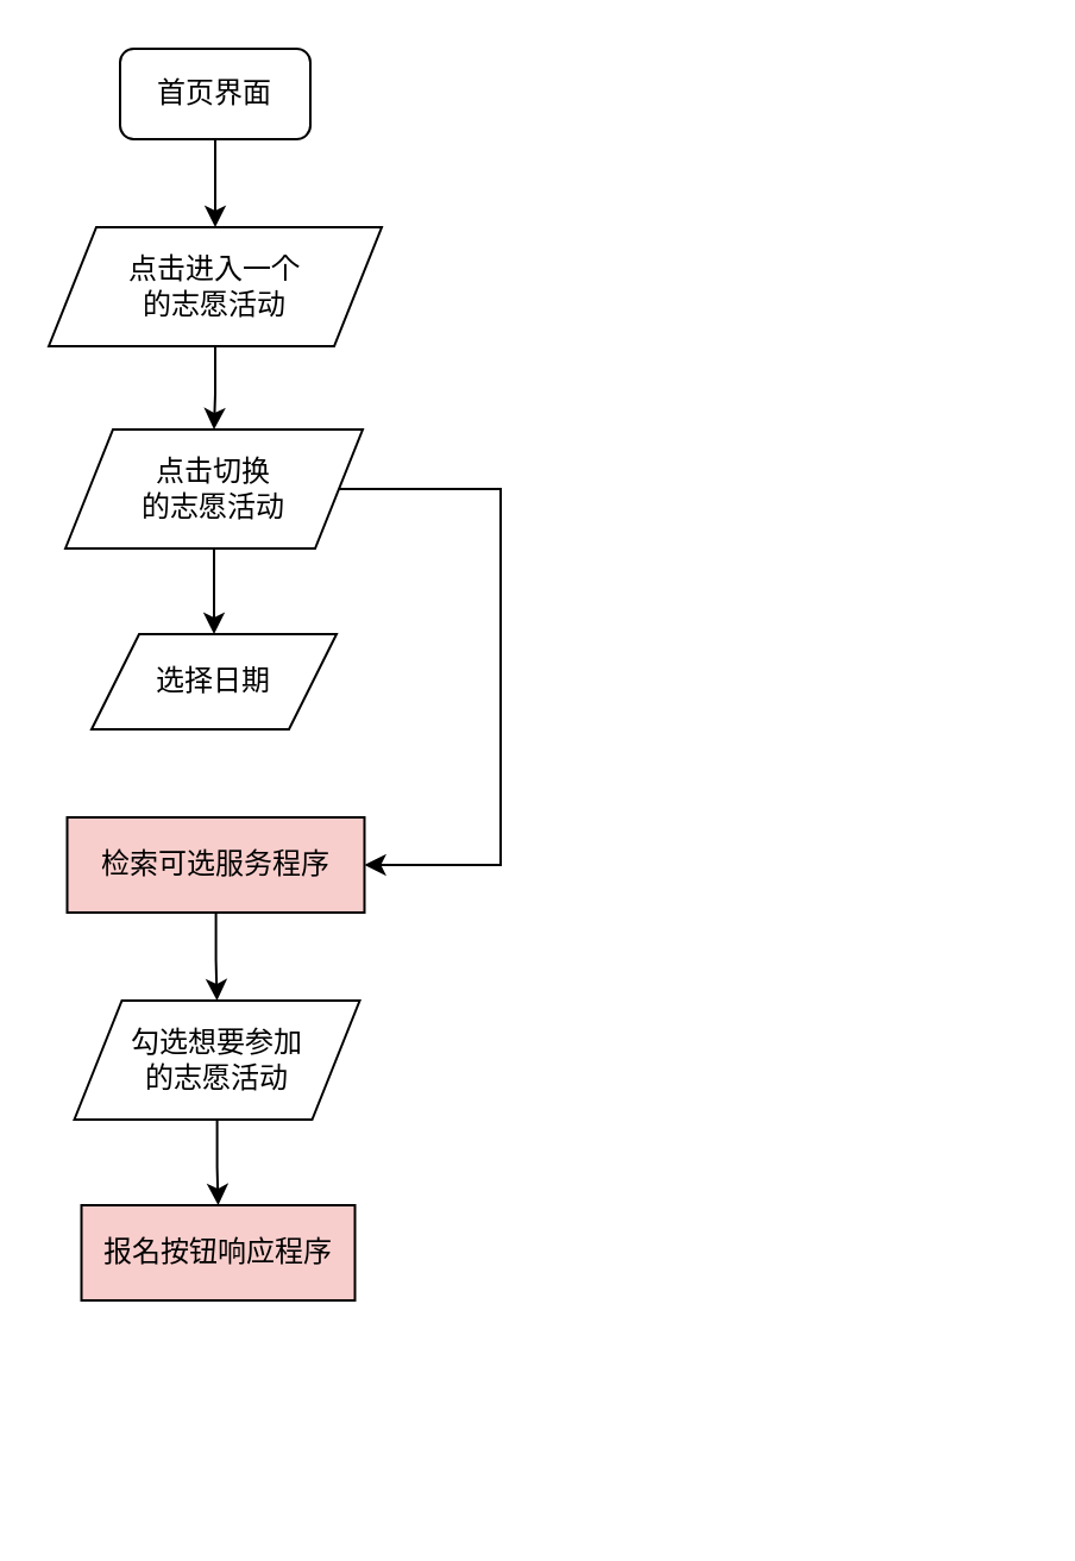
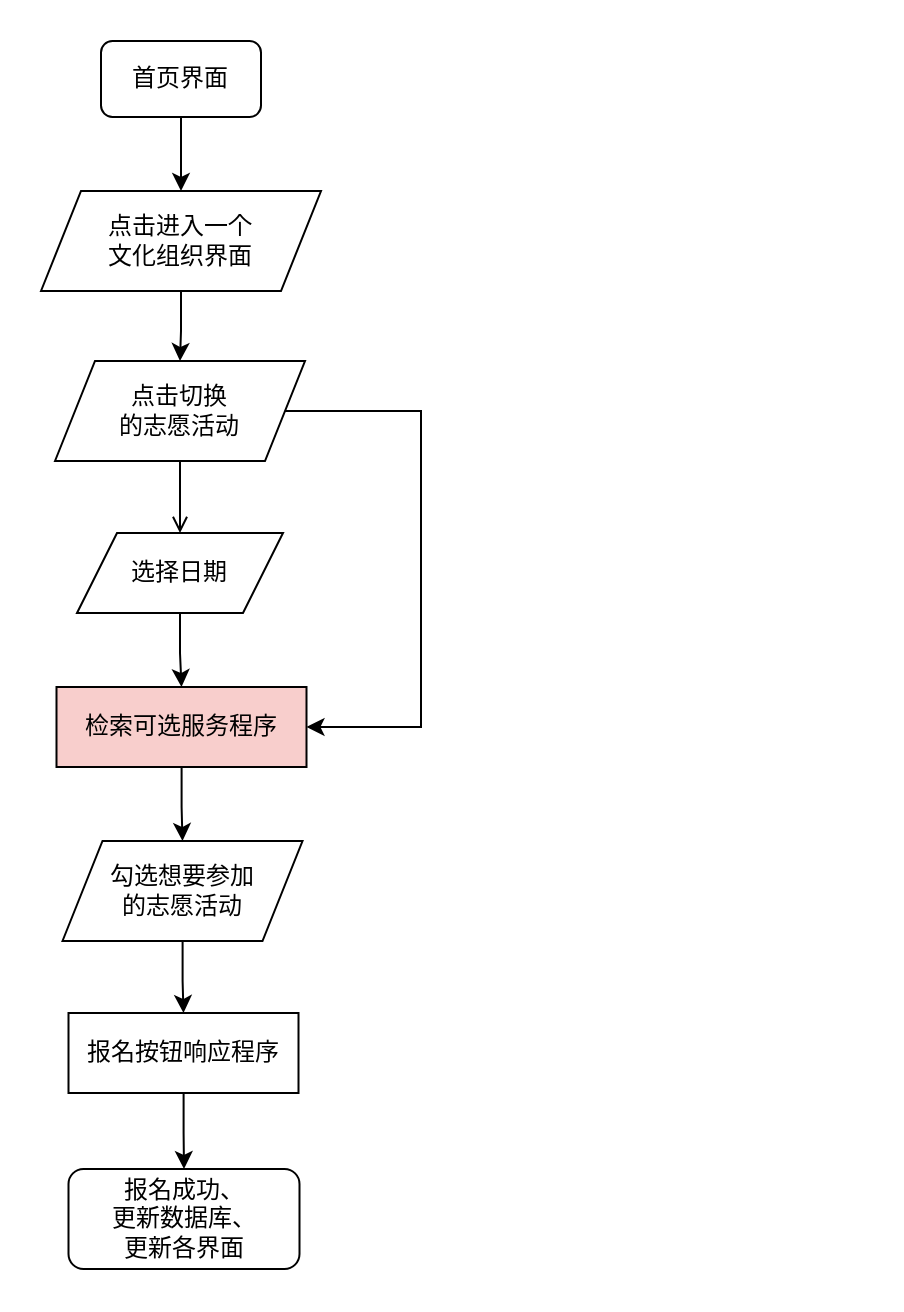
- <mxCell id="7" value="点击进入一个&lt;br&gt;的志愿活动" style="shape=parallelogram;perimeter=parallelogramPerimeter;whiteSpace=wrap;html=1;fixedSize=1;" parent="1" vertex="1"><mxGeometry x="20" y="95" width="140" height="50" as="geometry" /></mxCell>
+ <mxCell id="7" value="点击进入一个&lt;br&gt;文化组织界面" style="shape=parallelogram;perimeter=parallelogramPerimeter;whiteSpace=wrap;html=1;fixedSize=1;" parent="1" vertex="1"><mxGeometry x="20" y="95" width="140" height="50" as="geometry" /></mxCell>
- <mxCell id="10" style="edgeStyle=orthogonalEdgeStyle;rounded=0;orthogonalLoop=1;jettySize=auto;html=1;entryX=0.5;entryY=0;entryDx=0;entryDy=0;" edge="1" parent="1" source="12" target="16"><mxGeometry relative="1" as="geometry" /></mxCell>
+ <mxCell id="10" style="edgeStyle=orthogonalEdgeStyle;rounded=0;orthogonalLoop=1;jettySize=auto;html=1;entryX=0.5;entryY=0;entryDx=0;entryDy=0;endArrow=open;" edge="1" parent="1" source="12" target="16"><mxGeometry relative="1" as="geometry" /></mxCell>
+ <mxCell id="15" style="edgeStyle=orthogonalEdgeStyle;rounded=0;orthogonalLoop=1;jettySize=auto;html=1;entryX=0.5;entryY=0;entryDx=0;entryDy=0;" edge="1" parent="1" source="16" target="18"><mxGeometry relative="1" as="geometry" /></mxCell>
- <mxCell id="9" value="报名按钮响应程序" style="rounded=0;whiteSpace=wrap;html=1;fillColor=#f8cecc;" parent="1" vertex="1"><mxGeometry x="33.75" y="506" width="115" height="40" as="geometry" /></mxCell>
+ <mxCell id="9" value="报名按钮响应程序" style="rounded=0;whiteSpace=wrap;html=1;" parent="1" vertex="1"><mxGeometry x="33.75" y="506" width="115" height="40" as="geometry" /></mxCell>
+ <mxCell id="8" style="edgeStyle=orthogonalEdgeStyle;rounded=0;orthogonalLoop=1;jettySize=auto;html=1;entryX=0.5;entryY=0;entryDx=0;entryDy=0;" parent="1" source="9" target="5" edge="1"><mxGeometry relative="1" as="geometry" /></mxCell>
+ <mxCell id="5" value="报名成功、&lt;br&gt;更新数据库、&lt;br&gt;更新各界面" style="rounded=1;whiteSpace=wrap;html=1;" parent="1" vertex="1"><mxGeometry x="33.75" y="584" width="115.5" height="50" as="geometry" /></mxCell>
